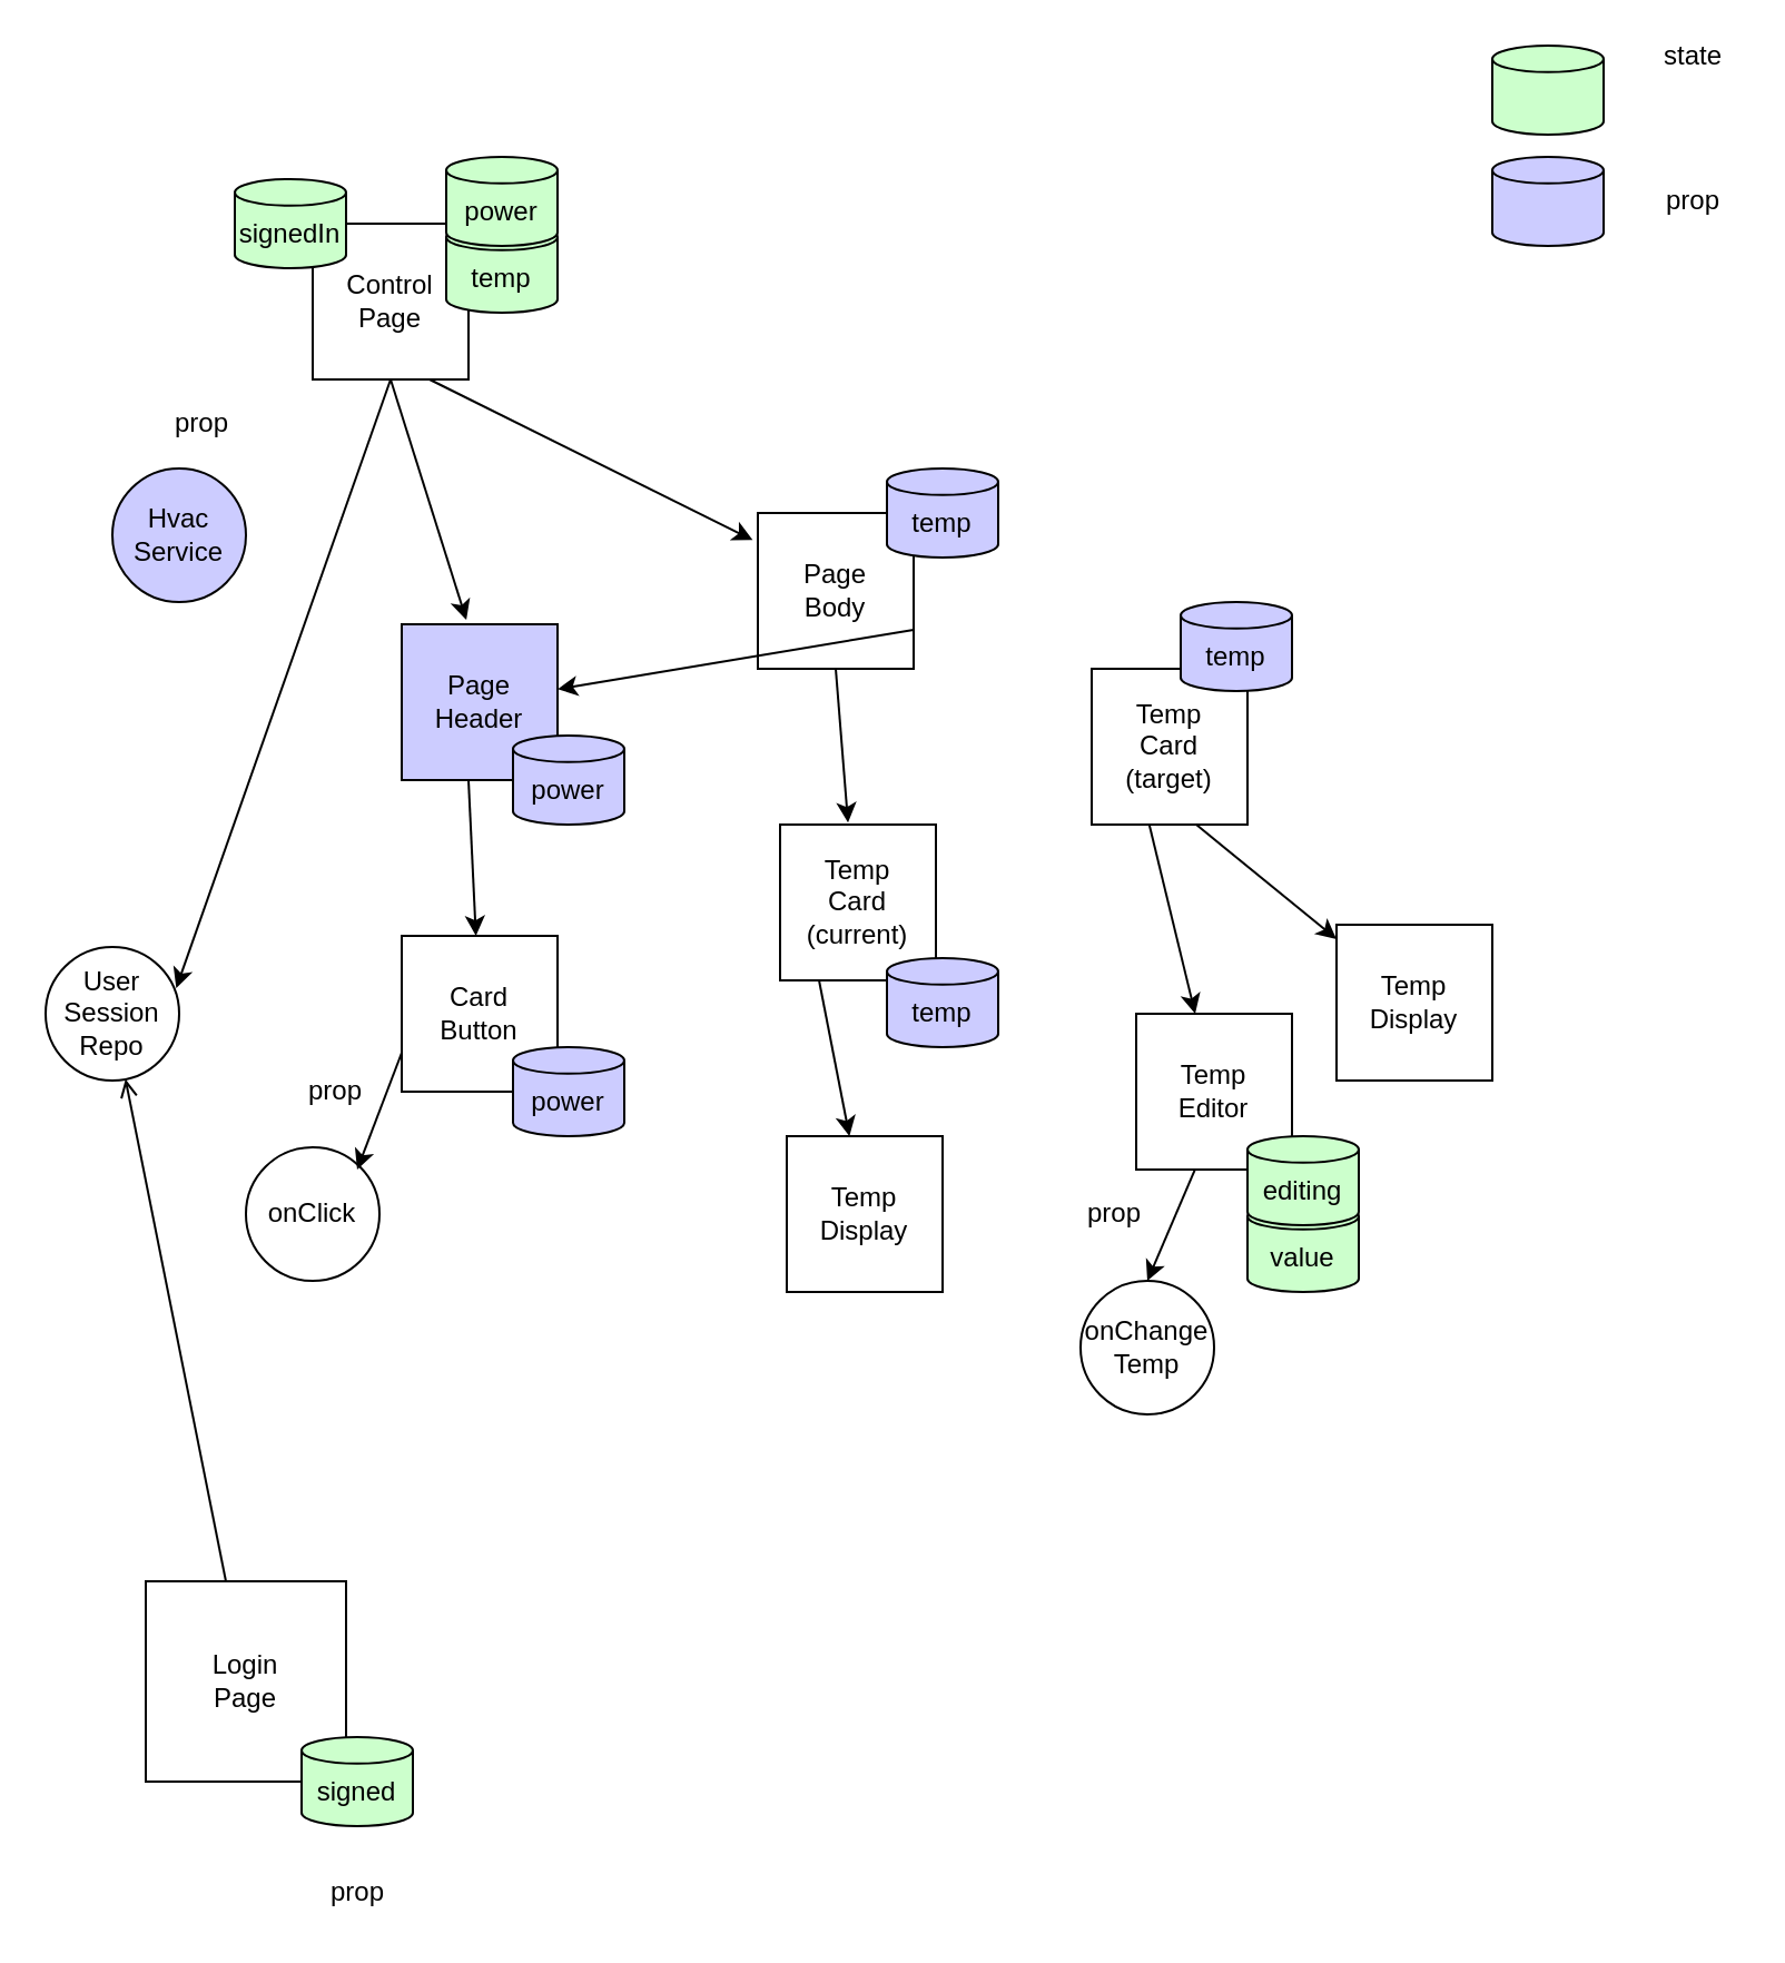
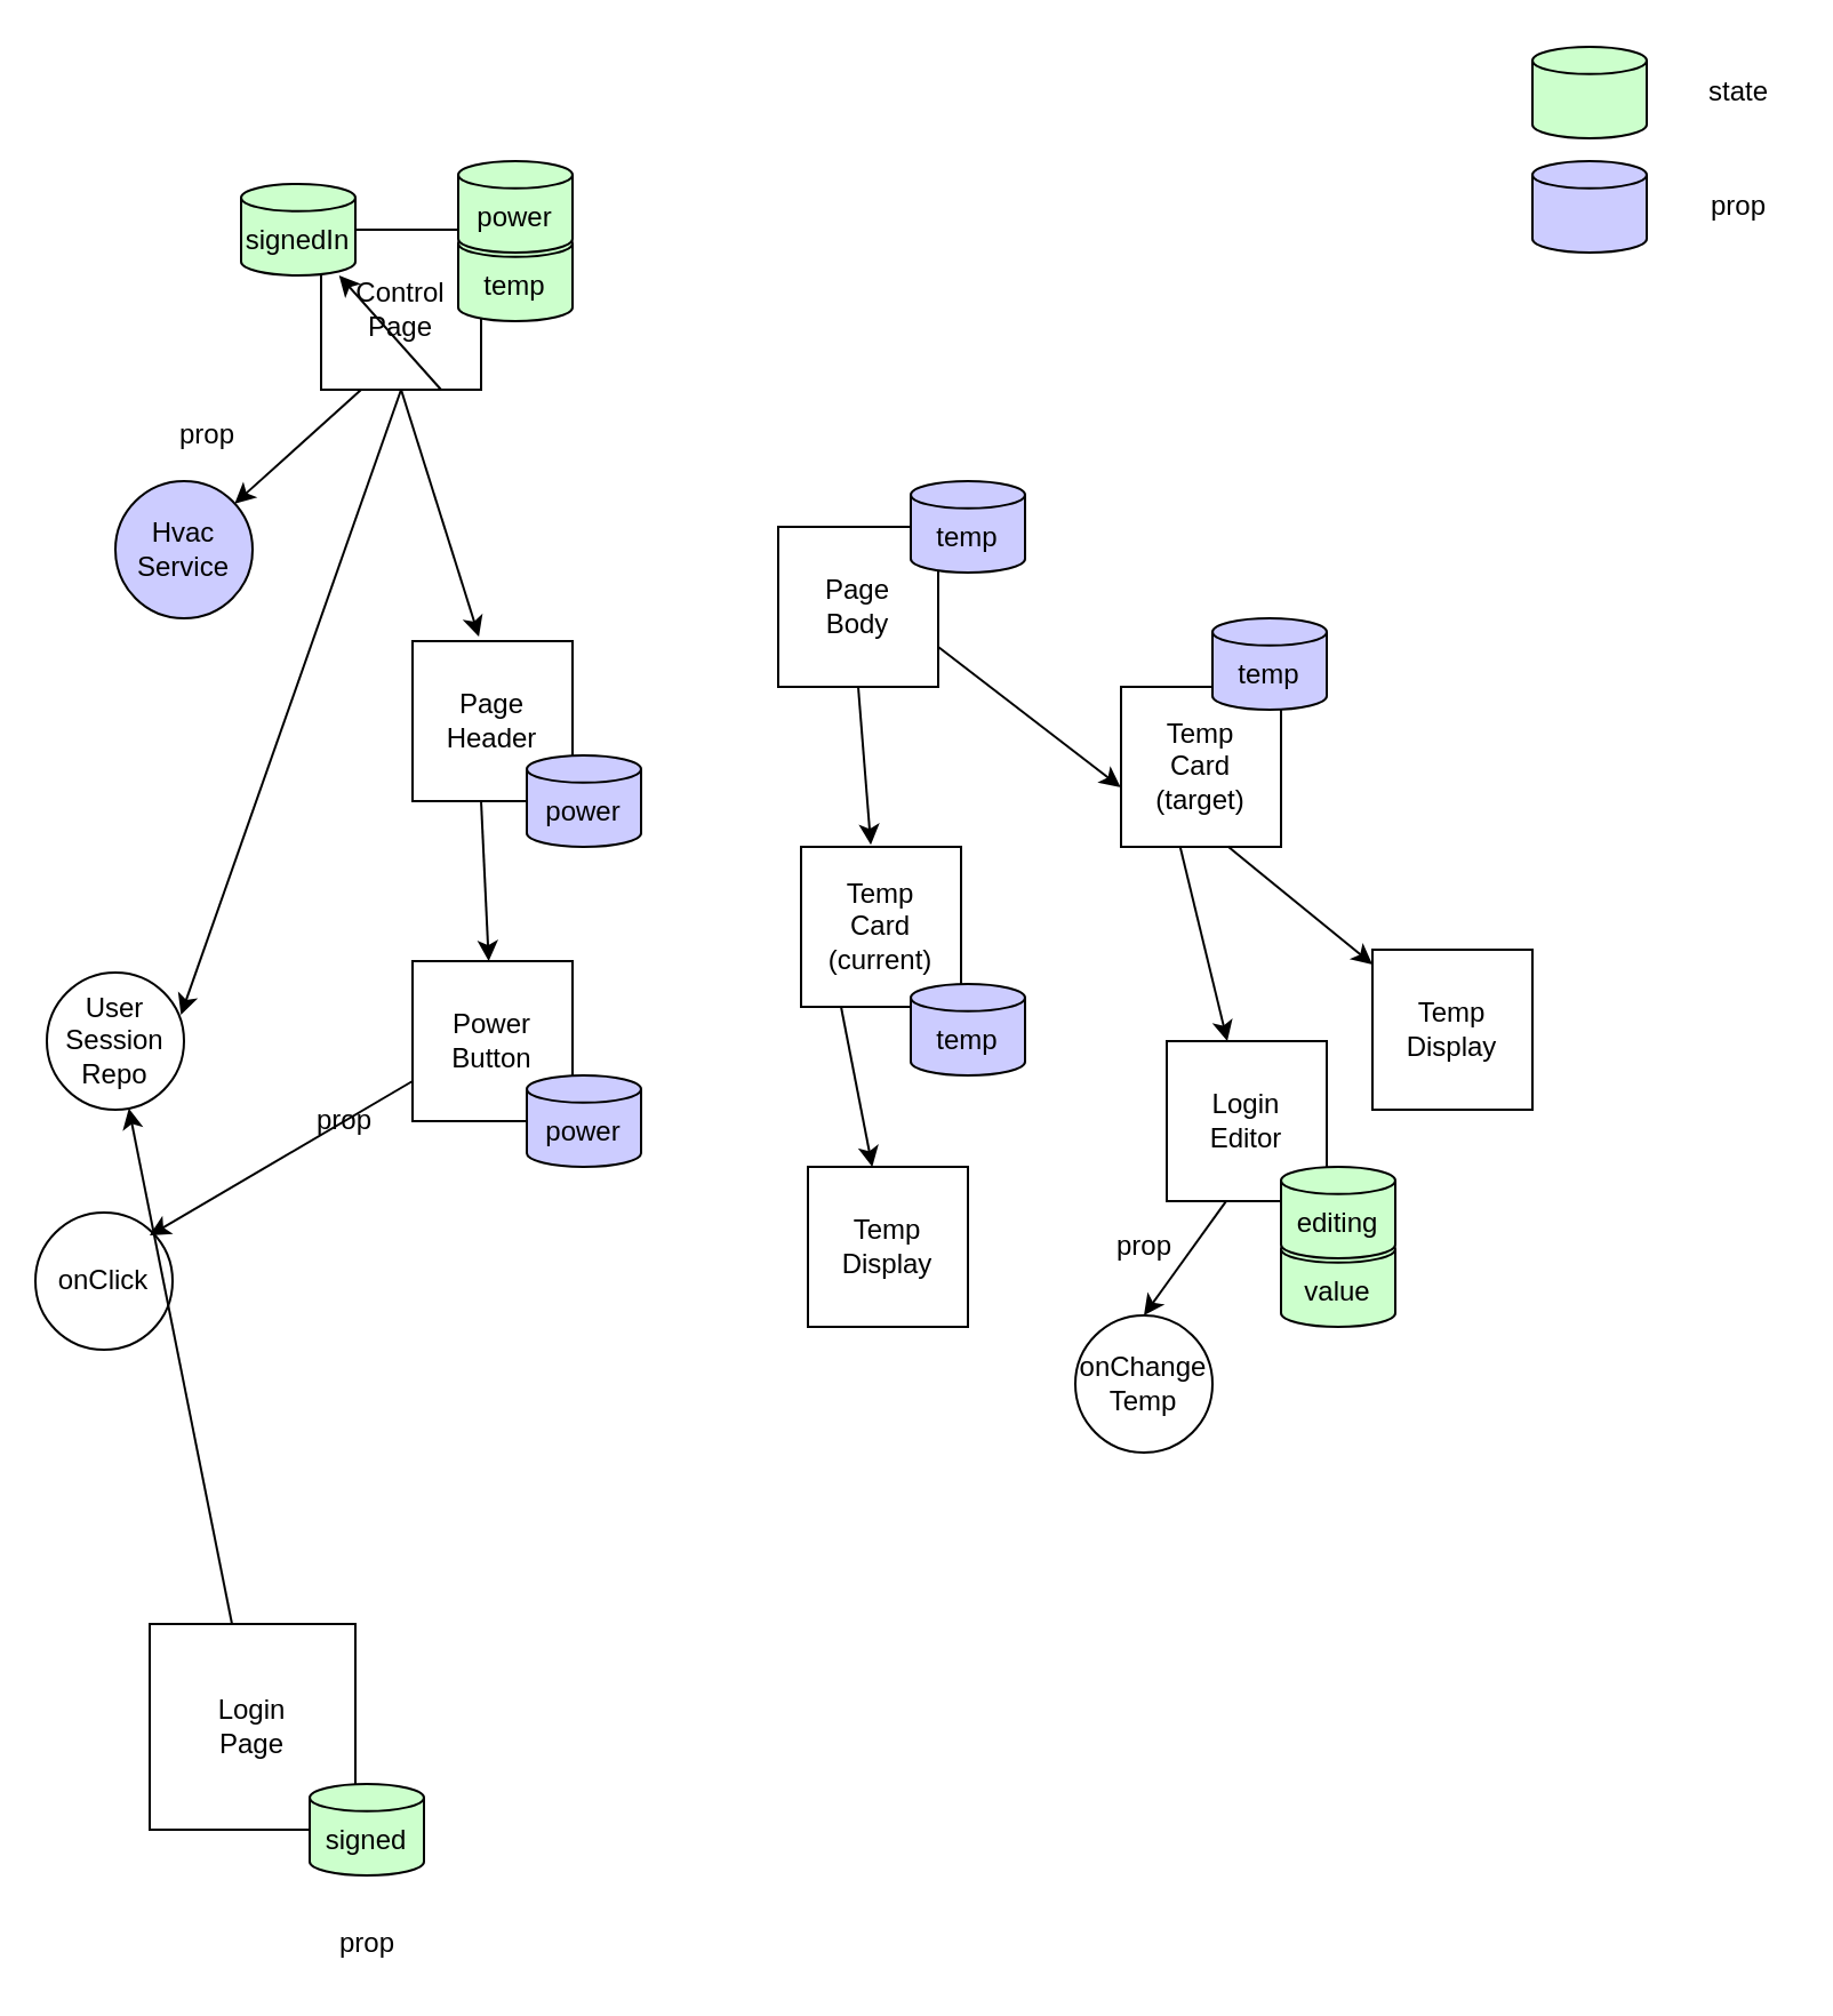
- <mxCell id="14" value="state" style="text;html=1;align=center;verticalAlign=middle;resizable=0;points=[];autosize=1;strokeColor=none;" vertex="1" parent="1"><mxGeometry x="740" y="15" width="40" height="20" as="geometry" /></mxCell>
+ <mxCell id="14" value="state" style="text;html=1;align=center;verticalAlign=middle;resizable=0;points=[];autosize=1;strokeColor=none;" vertex="1" parent="1"><mxGeometry x="740" y="30" width="40" height="20" as="geometry" /></mxCell>
+ <mxCell id="5" value="" style="endArrow=classic;html=1;exitX=0.25;exitY=1;exitDx=0;exitDy=0;" edge="1" parent="1" source="2" target="4"><mxGeometry width="50" height="50" relative="1" as="geometry"><mxPoint x="170" y="220" as="sourcePoint" /><mxPoint x="220" y="170" as="targetPoint" /></mxGeometry></mxCell>
- <mxCell id="12" value="" style="endArrow=classic;html=1;exitX=0.75;exitY=1;exitDx=0;exitDy=0;entryX=-0.033;entryY=0.174;entryDx=0;entryDy=0;entryPerimeter=0;" edge="1" parent="1" source="2" target="10"><mxGeometry width="50" height="50" relative="1" as="geometry"><mxPoint x="185" y="180" as="sourcePoint" /><mxPoint x="219.05" y="288.04" as="targetPoint" /></mxGeometry></mxCell>
+ <mxCell id="12" value="" style="endArrow=classic;html=1;exitX=0.75;exitY=1;exitDx=0;exitDy=0;" edge="1" parent="1" source="2" target="44"><mxGeometry width="50" height="50" relative="1" as="geometry"><mxPoint x="185" y="180" as="sourcePoint" /><mxPoint x="219.05" y="288.04" as="targetPoint" /></mxGeometry></mxCell>
- <mxCell id="27" value="" style="endArrow=classic;html=1;exitX=1;exitY=0.75;exitDx=0;exitDy=0;" edge="1" parent="1" source="10" target="9"><mxGeometry width="50" height="50" relative="1" as="geometry"><mxPoint x="385" y="310" as="sourcePoint" /><mxPoint x="400" y="360" as="targetPoint" /></mxGeometry></mxCell>
+ <mxCell id="27" value="" style="endArrow=classic;html=1;exitX=1;exitY=0.75;exitDx=0;exitDy=0;entryX=-0.003;entryY=0.627;entryDx=0;entryDy=0;entryPerimeter=0;" edge="1" parent="1" source="10" target="25"><mxGeometry width="50" height="50" relative="1" as="geometry"><mxPoint x="385" y="310" as="sourcePoint" /><mxPoint x="400" y="360" as="targetPoint" /></mxGeometry></mxCell>
- <mxCell id="9" value="Page&lt;br&gt;Header" style="whiteSpace=wrap;html=1;aspect=fixed;fillColor=#ccccff;" vertex="1" parent="1"><mxGeometry x="180" y="280" width="70" height="70" as="geometry" /></mxCell>
+ <mxCell id="9" value="Page&lt;br&gt;Header" style="whiteSpace=wrap;html=1;aspect=fixed;" vertex="1" parent="1"><mxGeometry x="180" y="280" width="70" height="70" as="geometry" /></mxCell>
- <mxCell id="18" value="Card&lt;br&gt;Button" style="whiteSpace=wrap;html=1;aspect=fixed;" vertex="1" parent="1"><mxGeometry x="180" y="420" width="70" height="70" as="geometry" /></mxCell>
+ <mxCell id="18" value="Power&lt;br&gt;Button" style="whiteSpace=wrap;html=1;aspect=fixed;" vertex="1" parent="1"><mxGeometry x="180" y="420" width="70" height="70" as="geometry" /></mxCell>
- <mxCell id="41" value="" style="endArrow=open;html=1;" edge="1" parent="1" source="3" target="40"><mxGeometry width="50" height="50" relative="1" as="geometry"><mxPoint x="250" y="762.5" as="sourcePoint" /><mxPoint x="199.98" y="790.02" as="targetPoint" /></mxGeometry></mxCell>
+ <mxCell id="41" value="" style="endArrow=classic;html=1;" edge="1" parent="1" source="3" target="40"><mxGeometry width="50" height="50" relative="1" as="geometry"><mxPoint x="250" y="762.5" as="sourcePoint" /><mxPoint x="199.98" y="790.02" as="targetPoint" /></mxGeometry></mxCell>
- <mxCell id="34" value="Temp&lt;br&gt;Editor" style="whiteSpace=wrap;html=1;aspect=fixed;" vertex="1" parent="1"><mxGeometry x="510" y="455" width="70" height="70" as="geometry" /></mxCell>
+ <mxCell id="34" value="Login&lt;br&gt;Editor" style="whiteSpace=wrap;html=1;aspect=fixed;" vertex="1" parent="1"><mxGeometry x="510" y="455" width="70" height="70" as="geometry" /></mxCell>
- <mxCell id="21" value="onClick" style="ellipse;whiteSpace=wrap;html=1;aspect=fixed;" vertex="1" parent="1"><mxGeometry x="110" y="515" width="60" height="60" as="geometry" /></mxCell>
+ <mxCell id="21" value="onClick" style="ellipse;whiteSpace=wrap;html=1;aspect=fixed;" vertex="1" parent="1"><mxGeometry x="15" y="530" width="60" height="60" as="geometry" /></mxCell>
- <mxCell id="31" value="onChange&lt;br&gt;Temp" style="ellipse;whiteSpace=wrap;html=1;aspect=fixed;" vertex="1" parent="1"><mxGeometry x="485" y="575" width="60" height="60" as="geometry" /></mxCell>
+ <mxCell id="31" value="onChange&lt;br&gt;Temp" style="ellipse;whiteSpace=wrap;html=1;aspect=fixed;" vertex="1" parent="1"><mxGeometry x="470" y="575" width="60" height="60" as="geometry" /></mxCell>
